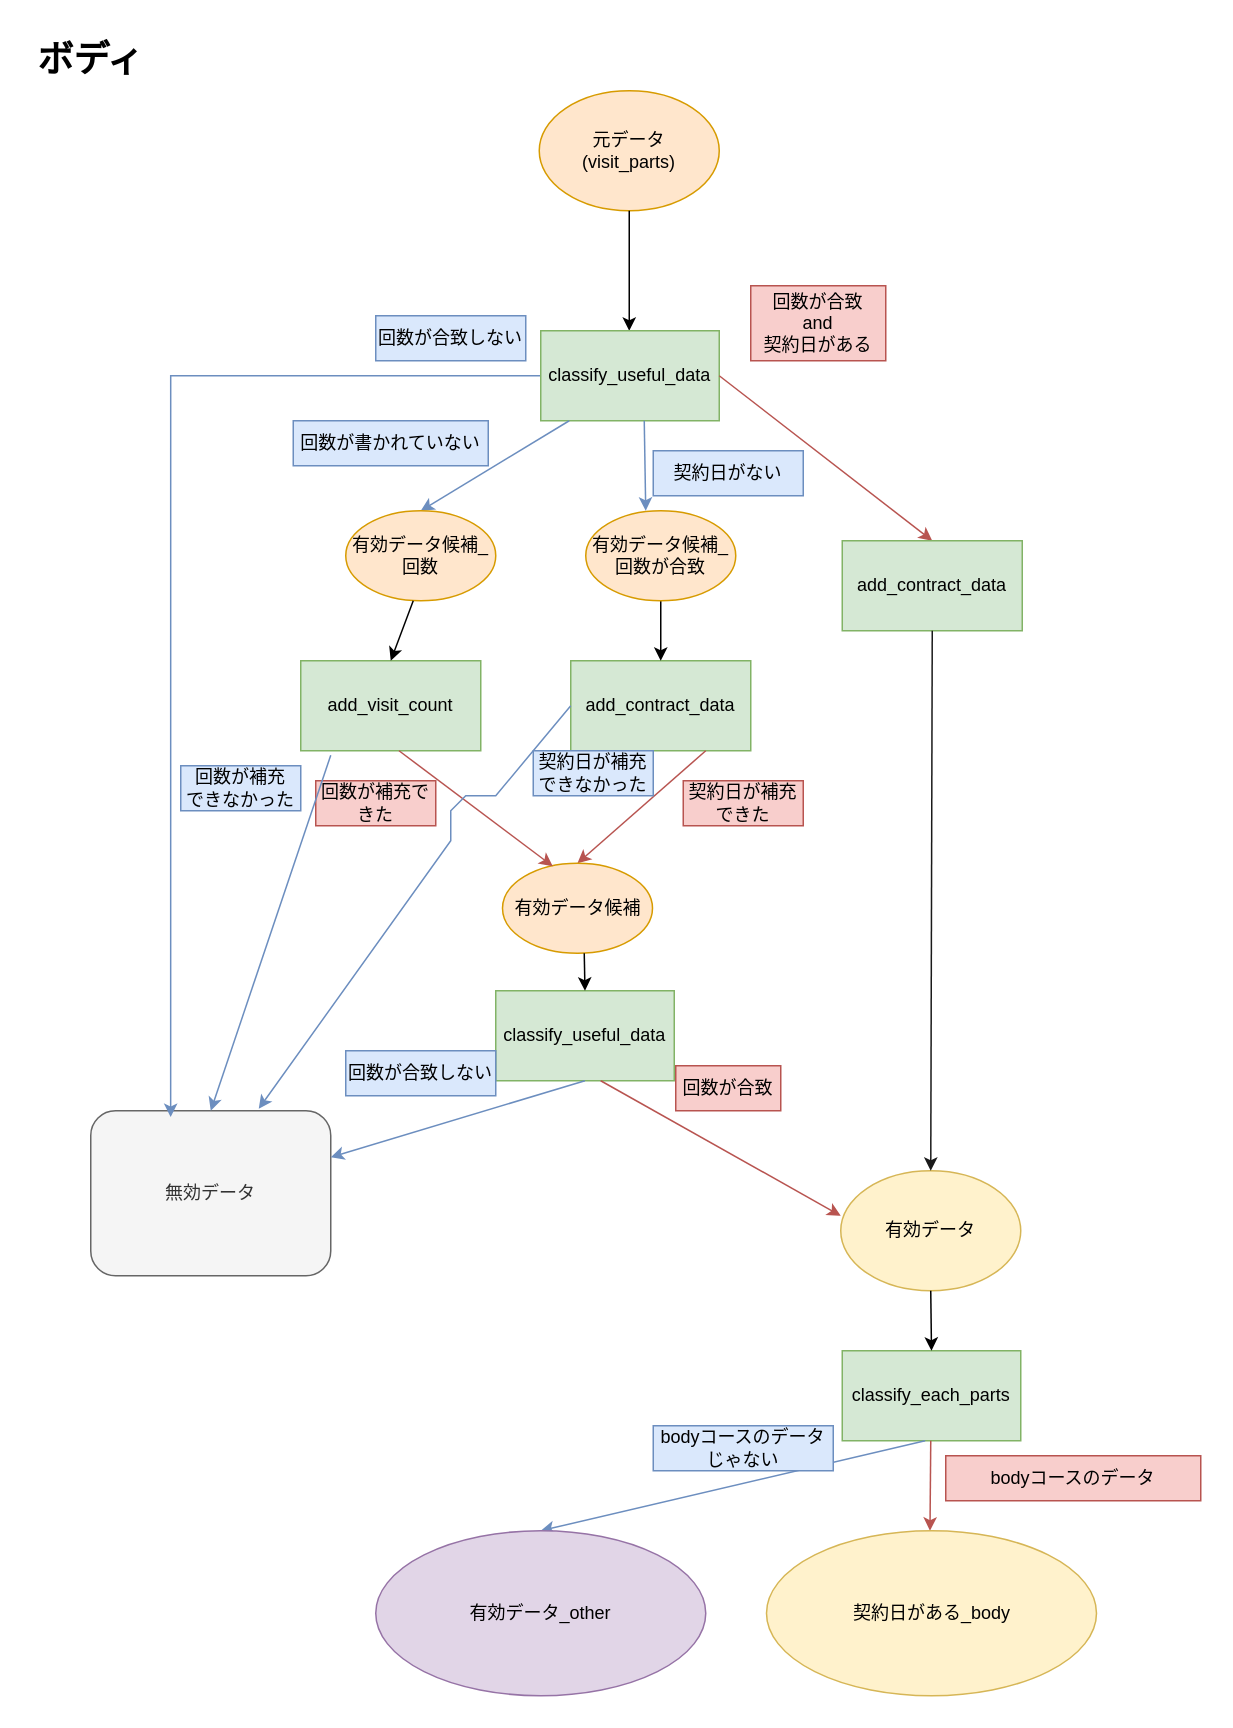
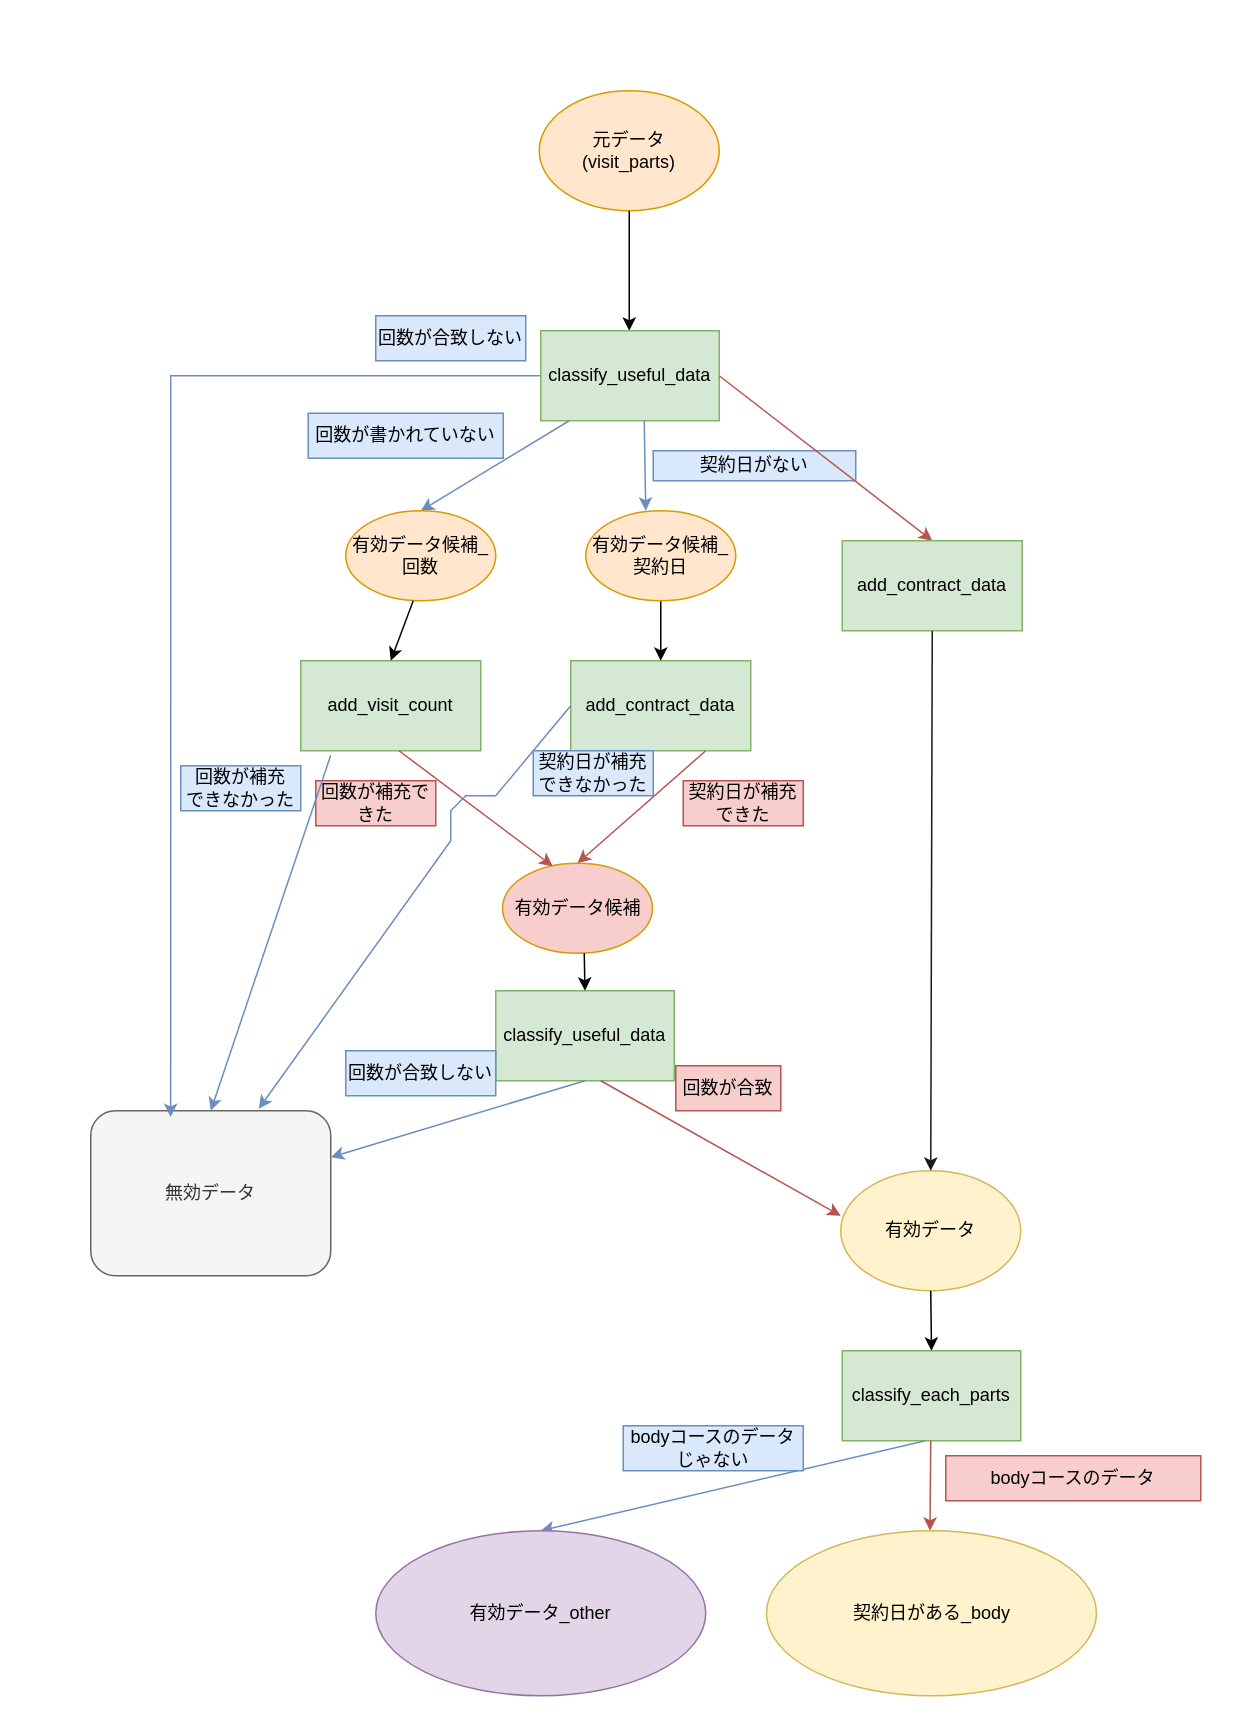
- <mxCell id="40" value="&lt;h1&gt;ボディ&lt;/h1&gt;" style="text;html=1;strokeColor=none;fillColor=none;spacing=5;spacingTop=-20;whiteSpace=wrap;overflow=hidden;rounded=0;" vertex="1" parent="1"><mxGeometry x="20" y="20" width="190" height="120" as="geometry" /></mxCell>
- <mxCell id="8" value="回数が合致&lt;br&gt;and&lt;br&gt;契約日がある" style="text;html=1;strokeColor=#b85450;fillColor=#f8cecc;align=center;verticalAlign=middle;whiteSpace=wrap;rounded=0;" vertex="1" parent="1"><mxGeometry x="500" y="190" width="90" height="50" as="geometry" /></mxCell>
- <mxCell id="9" value="回数が書かれていない" style="text;html=1;strokeColor=#6c8ebf;fillColor=#dae8fc;align=center;verticalAlign=middle;whiteSpace=wrap;rounded=0;" vertex="1" parent="1"><mxGeometry x="195" y="280" width="130" height="30" as="geometry" /></mxCell>
+ <mxCell id="9" value="回数が書かれていない" style="text;html=1;strokeColor=#6c8ebf;fillColor=#dae8fc;align=center;verticalAlign=middle;whiteSpace=wrap;rounded=0;" vertex="1" parent="1"><mxGeometry x="205" y="275" width="130" height="30" as="geometry" /></mxCell>
- <mxCell id="16" value="契約日がない" style="text;html=1;strokeColor=#6c8ebf;fillColor=#dae8fc;align=center;verticalAlign=middle;whiteSpace=wrap;rounded=0;" vertex="1" parent="1"><mxGeometry x="435" y="300" width="100" height="30" as="geometry" /></mxCell>
+ <mxCell id="16" value="契約日がない" style="text;html=1;strokeColor=#6c8ebf;fillColor=#dae8fc;align=center;verticalAlign=middle;whiteSpace=wrap;rounded=0;" vertex="1" parent="1"><mxGeometry x="435" y="300" width="135" height="20" as="geometry" /></mxCell>
- <mxCell id="14" value="有効データ候補_回数が合致" style="ellipse;whiteSpace=wrap;html=1;fillColor=#ffe6cc;strokeColor=#d79b00;" vertex="1" parent="1"><mxGeometry x="390" y="340" width="100" height="60" as="geometry" /></mxCell>
+ <mxCell id="14" value="有効データ候補_契約日" style="ellipse;whiteSpace=wrap;html=1;fillColor=#ffe6cc;strokeColor=#d79b00;" vertex="1" parent="1"><mxGeometry x="390" y="340" width="100" height="60" as="geometry" /></mxCell>
- <mxCell id="25" value="有効データ候補" style="ellipse;whiteSpace=wrap;html=1;fillColor=#ffe6cc;strokeColor=#d79b00;" vertex="1" parent="1"><mxGeometry x="334.5" y="575" width="100" height="60" as="geometry" /></mxCell>
+ <mxCell id="25" value="有効データ候補" style="ellipse;whiteSpace=wrap;html=1;fillColor=#f8cecc;strokeColor=#d79b00;" vertex="1" parent="1"><mxGeometry x="334.5" y="575" width="100" height="60" as="geometry" /></mxCell>
- <mxCell id="46" value="bodyコースのデータじゃない" style="text;html=1;strokeColor=#6c8ebf;fillColor=#dae8fc;align=center;verticalAlign=middle;whiteSpace=wrap;rounded=0;" vertex="1" parent="1"><mxGeometry x="435" y="950" width="120" height="30" as="geometry" /></mxCell>
+ <mxCell id="46" value="bodyコースのデータじゃない" style="text;html=1;strokeColor=#6c8ebf;fillColor=#dae8fc;align=center;verticalAlign=middle;whiteSpace=wrap;rounded=0;" vertex="1" parent="1"><mxGeometry x="415" y="950" width="120" height="30" as="geometry" /></mxCell>
